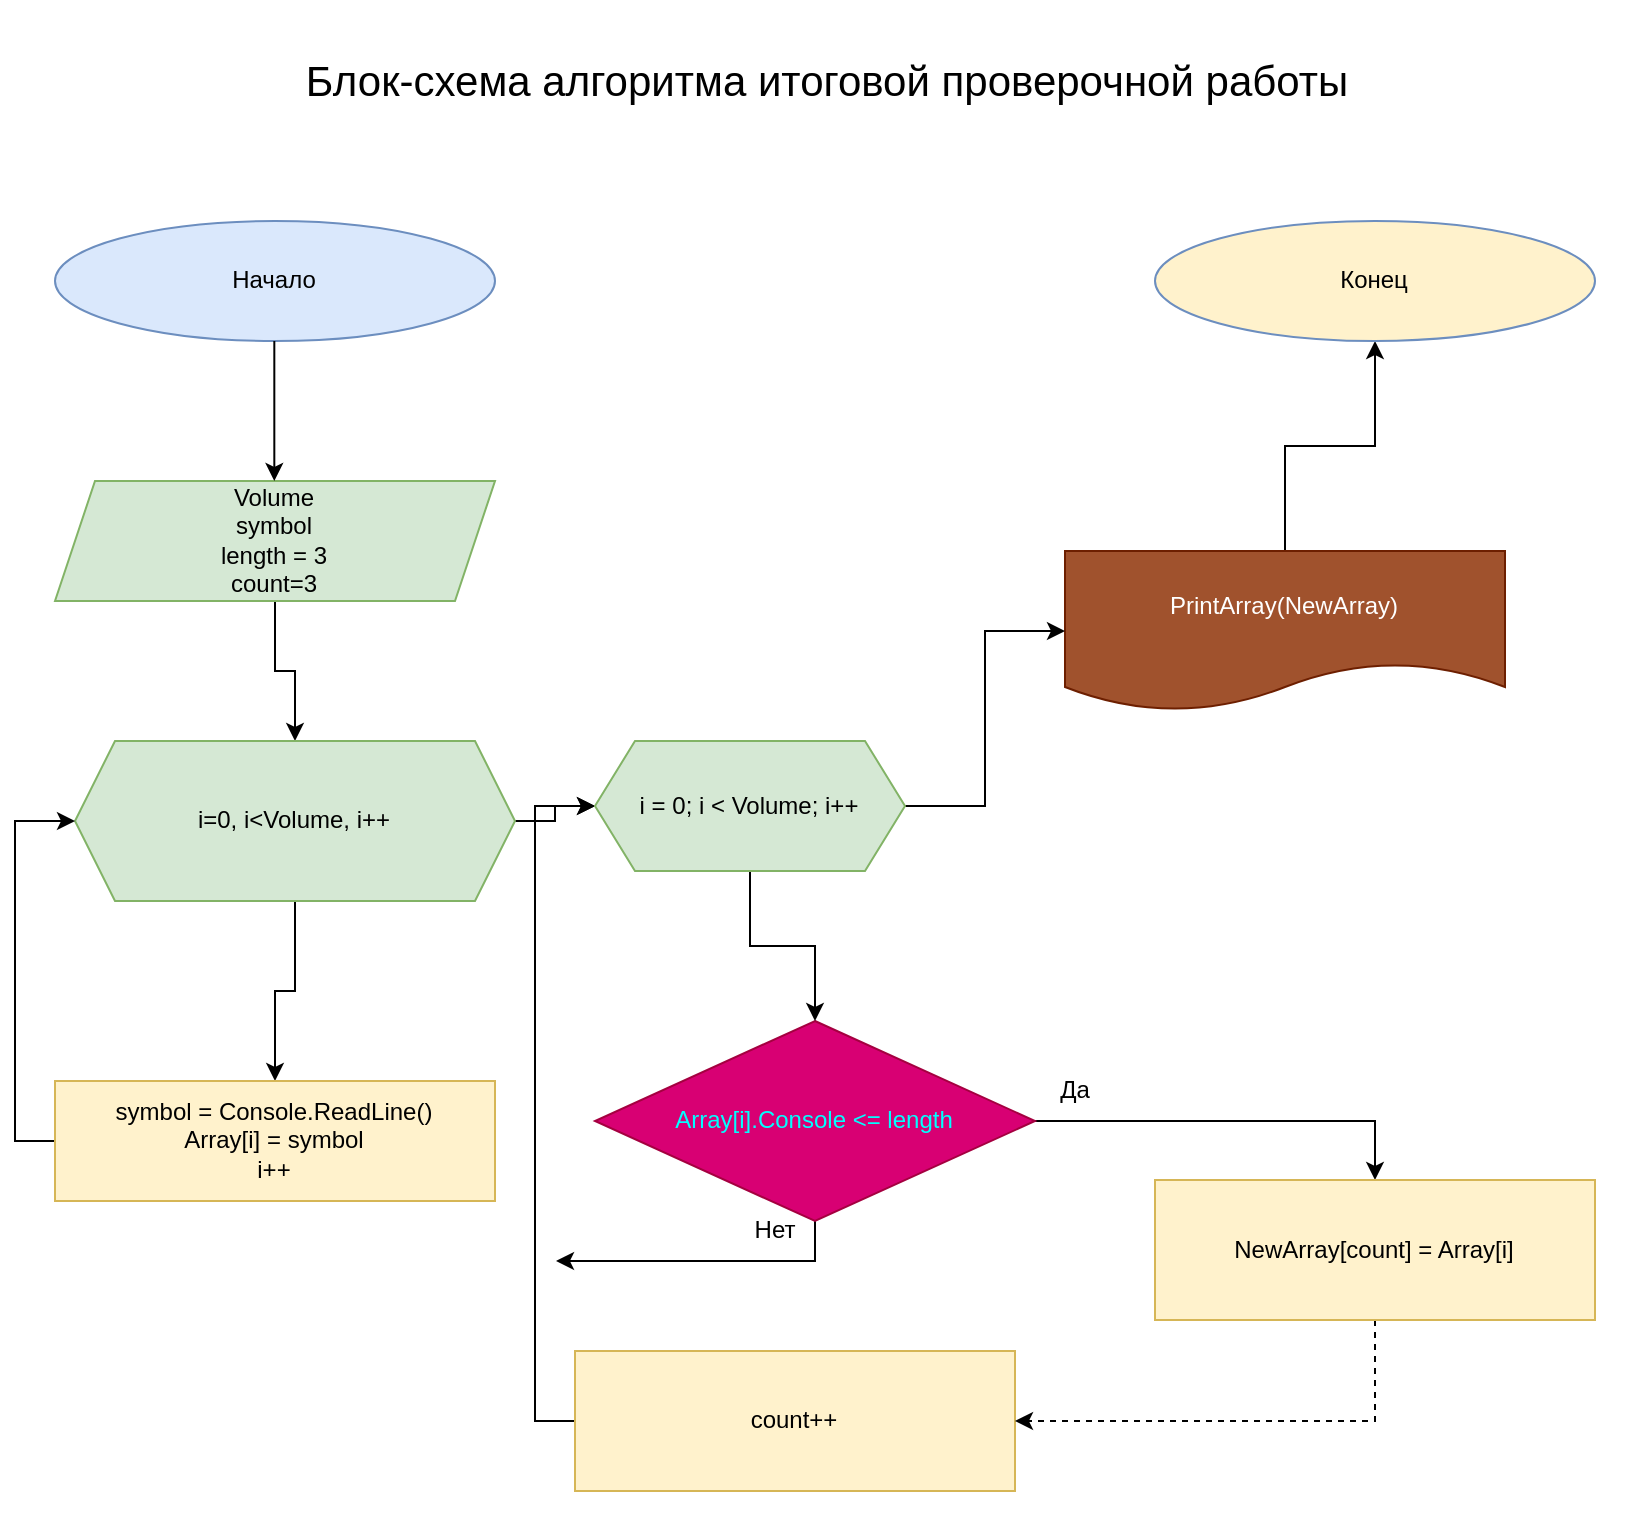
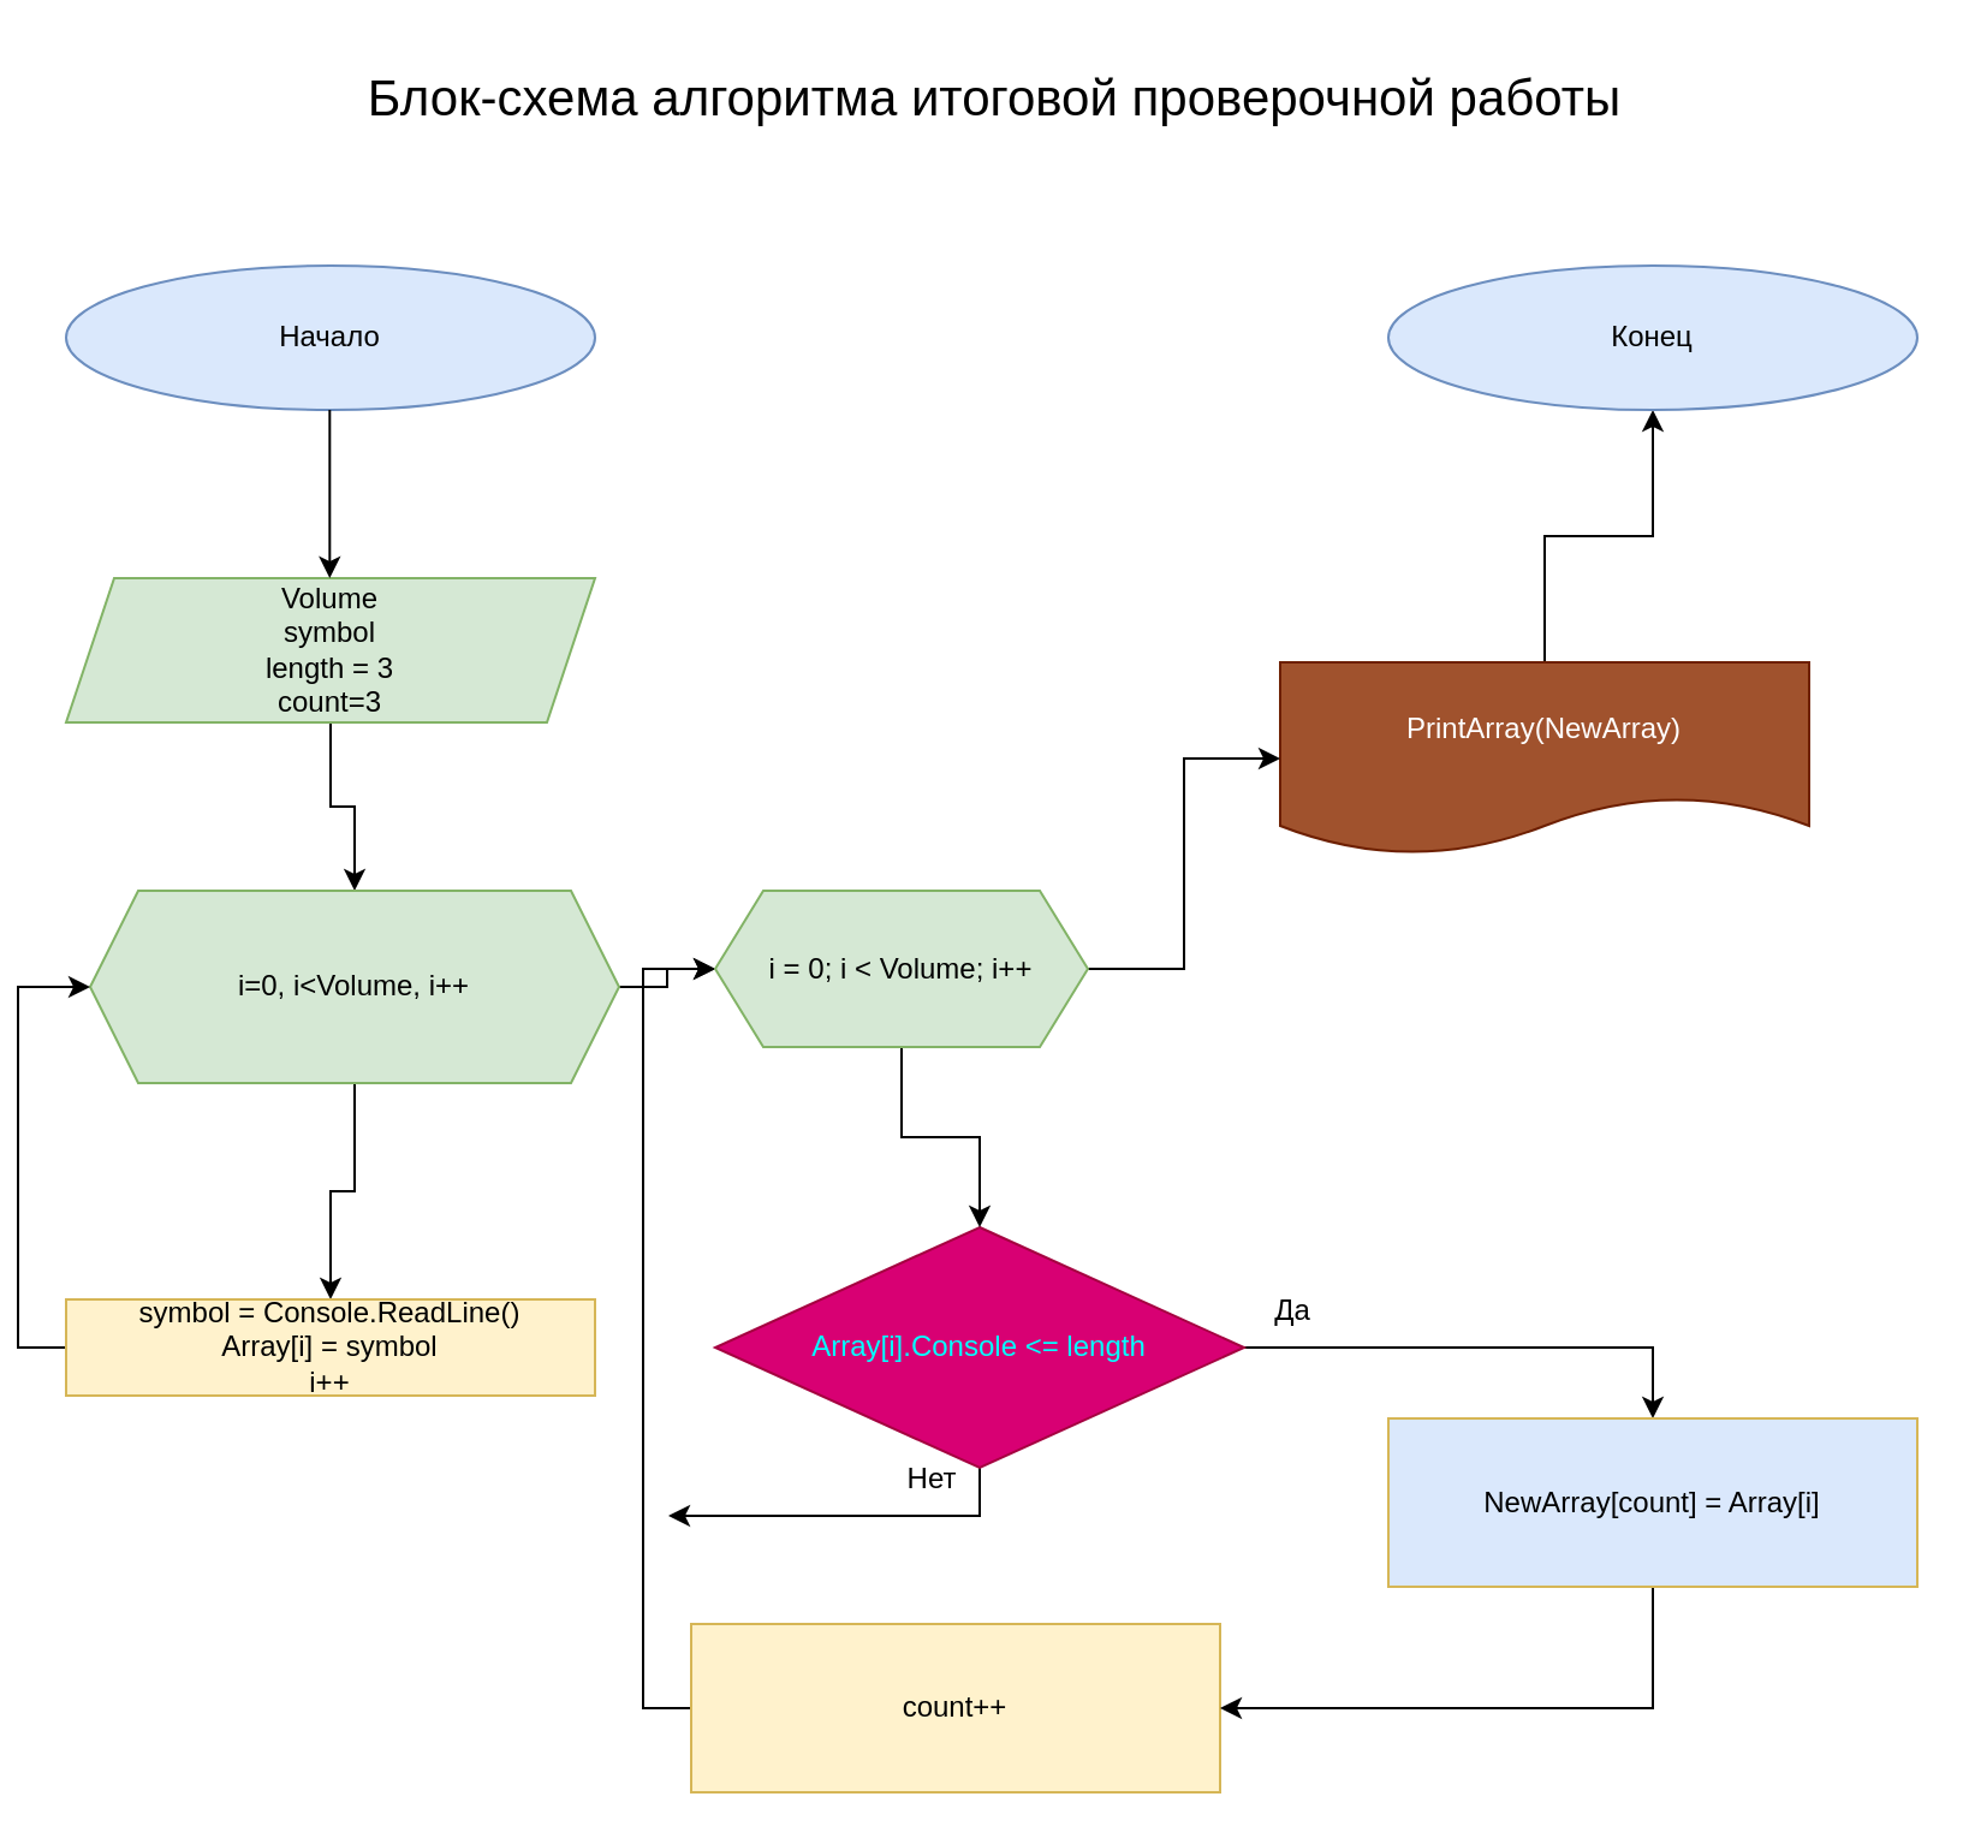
- <mxCell id="25" value="Конец" style="ellipse;whiteSpace=wrap;html=1;fillColor=#fff2cc;strokeColor=#6c8ebf;" vertex="1" parent="1"><mxGeometry x="570" y="110" width="220" height="60" as="geometry" /></mxCell>
+ <mxCell id="25" value="Конец" style="ellipse;whiteSpace=wrap;html=1;fillColor=#dae8fc;strokeColor=#6c8ebf;" vertex="1" parent="1"><mxGeometry x="570" y="110" width="220" height="60" as="geometry" /></mxCell>
- <mxCell id="19" value="symbol = Console.ReadLine()&lt;br&gt;Array[i] = symbol&lt;br&gt;i++" style="whiteSpace=wrap;html=1;fillColor=#fff2cc;strokeColor=#d6b656;" vertex="1" parent="1"><mxGeometry x="20" y="540" width="220" height="60" as="geometry" /></mxCell>
+ <mxCell id="19" value="symbol = Console.ReadLine()&lt;br&gt;Array[i] = symbol&lt;br&gt;i++" style="whiteSpace=wrap;html=1;fillColor=#fff2cc;strokeColor=#d6b656;" vertex="1" parent="1"><mxGeometry x="20" y="540" width="220" height="40" as="geometry" /></mxCell>
- <mxCell id="24" value="NewArray[count] = Array[i]" style="whiteSpace=wrap;html=1;fillColor=#fff2cc;strokeColor=#d6b656;" vertex="1" parent="1"><mxGeometry x="570" y="589.5" width="220" height="70" as="geometry" /></mxCell>
+ <mxCell id="24" value="NewArray[count] = Array[i]" style="whiteSpace=wrap;html=1;fillColor=#dae8fc;strokeColor=#d6b656;" vertex="1" parent="1"><mxGeometry x="570" y="589.5" width="220" height="70" as="geometry" /></mxCell>
- <mxCell id="23" style="edgeStyle=orthogonalEdgeStyle;rounded=0;orthogonalLoop=1;jettySize=auto;html=1;exitX=0.5;exitY=1;exitDx=0;exitDy=0;entryX=1;entryY=0.5;entryDx=0;entryDy=0;dashed=1;" edge="1" parent="1" source="24" target="13"><mxGeometry relative="1" as="geometry" /></mxCell>
+ <mxCell id="23" style="edgeStyle=orthogonalEdgeStyle;rounded=0;orthogonalLoop=1;jettySize=auto;html=1;exitX=0.5;exitY=1;exitDx=0;exitDy=0;entryX=1;entryY=0.5;entryDx=0;entryDy=0;" edge="1" parent="1" source="24" target="13"><mxGeometry relative="1" as="geometry" /></mxCell>
